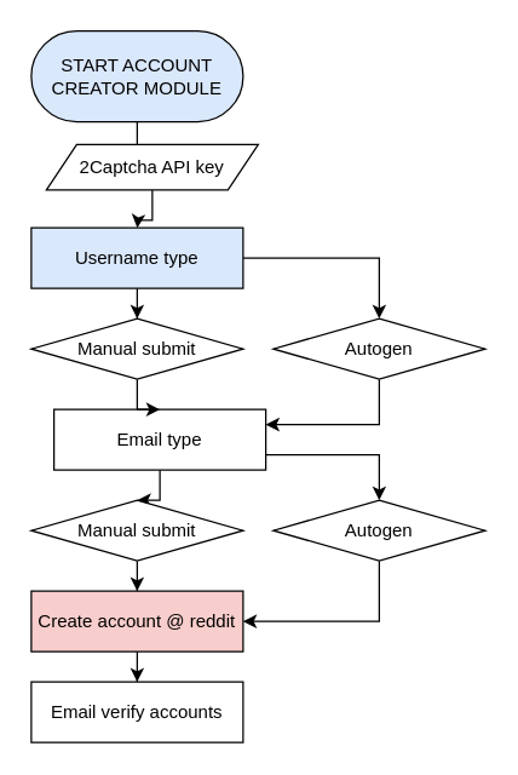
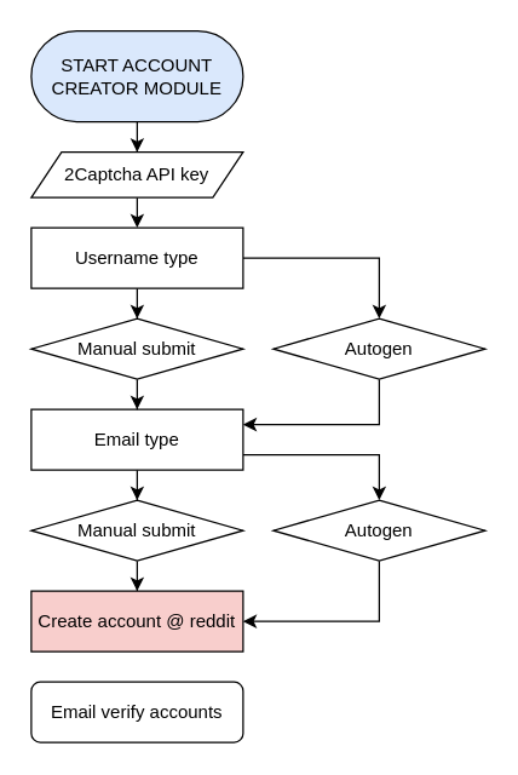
- <mxCell id="8" value="2Captcha API key" style="shape=parallelogram;perimeter=parallelogramPerimeter;whiteSpace=wrap;html=1;fixedSize=1;" vertex="1" parent="1"><mxGeometry x="30" y="95" width="140" height="30" as="geometry" /></mxCell>
+ <mxCell id="8" value="2Captcha API key" style="shape=parallelogram;perimeter=parallelogramPerimeter;whiteSpace=wrap;html=1;fixedSize=1;" vertex="1" parent="1"><mxGeometry x="20" y="100" width="140" height="30" as="geometry" /></mxCell>
- <mxCell id="11" value="Username type" style="rounded=0;whiteSpace=wrap;html=1;fillColor=#dae8fc;" vertex="1" parent="1"><mxGeometry x="20" y="150" width="140" height="40" as="geometry" /></mxCell>
+ <mxCell id="11" value="Username type" style="rounded=0;whiteSpace=wrap;html=1;" vertex="1" parent="1"><mxGeometry x="20" y="150" width="140" height="40" as="geometry" /></mxCell>
- <mxCell id="6" value="Email type" style="rounded=0;whiteSpace=wrap;html=1;" vertex="1" parent="1"><mxGeometry x="35" y="270" width="140" height="40" as="geometry" /></mxCell>
+ <mxCell id="6" value="Email type" style="rounded=0;whiteSpace=wrap;html=1;" vertex="1" parent="1"><mxGeometry x="20" y="270" width="140" height="40" as="geometry" /></mxCell>
- <mxCell id="20" value="" style="edgeStyle=orthogonalEdgeStyle;rounded=0;orthogonalLoop=1;jettySize=auto;html=1;" edge="1" parent="1" source="21" target="22"><mxGeometry relative="1" as="geometry" /></mxCell>
- <mxCell id="22" value="Email verify accounts" style="rounded=0;whiteSpace=wrap;html=1;" vertex="1" parent="1"><mxGeometry x="20" y="450" width="140" height="40" as="geometry" /></mxCell>
+ <mxCell id="22" value="Email verify accounts" style="whiteSpace=wrap;html=1;rounded=1;" vertex="1" parent="1"><mxGeometry x="20" y="450" width="140" height="40" as="geometry" /></mxCell>
